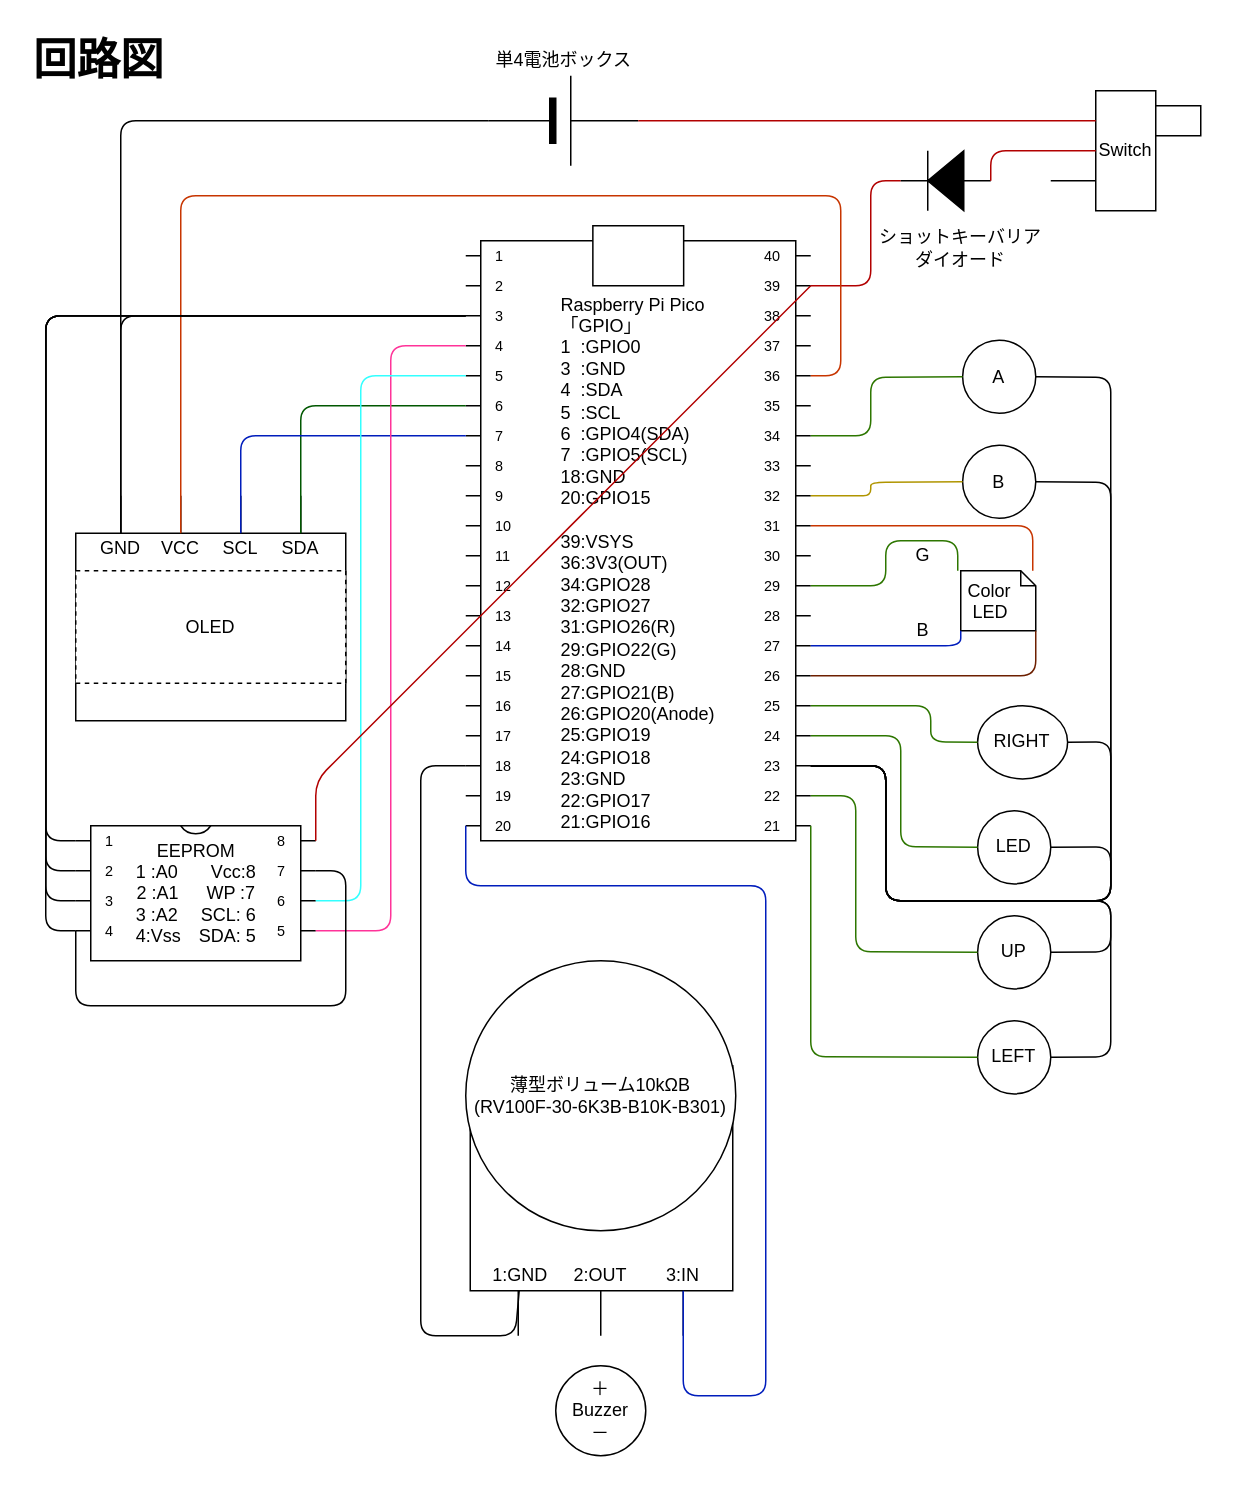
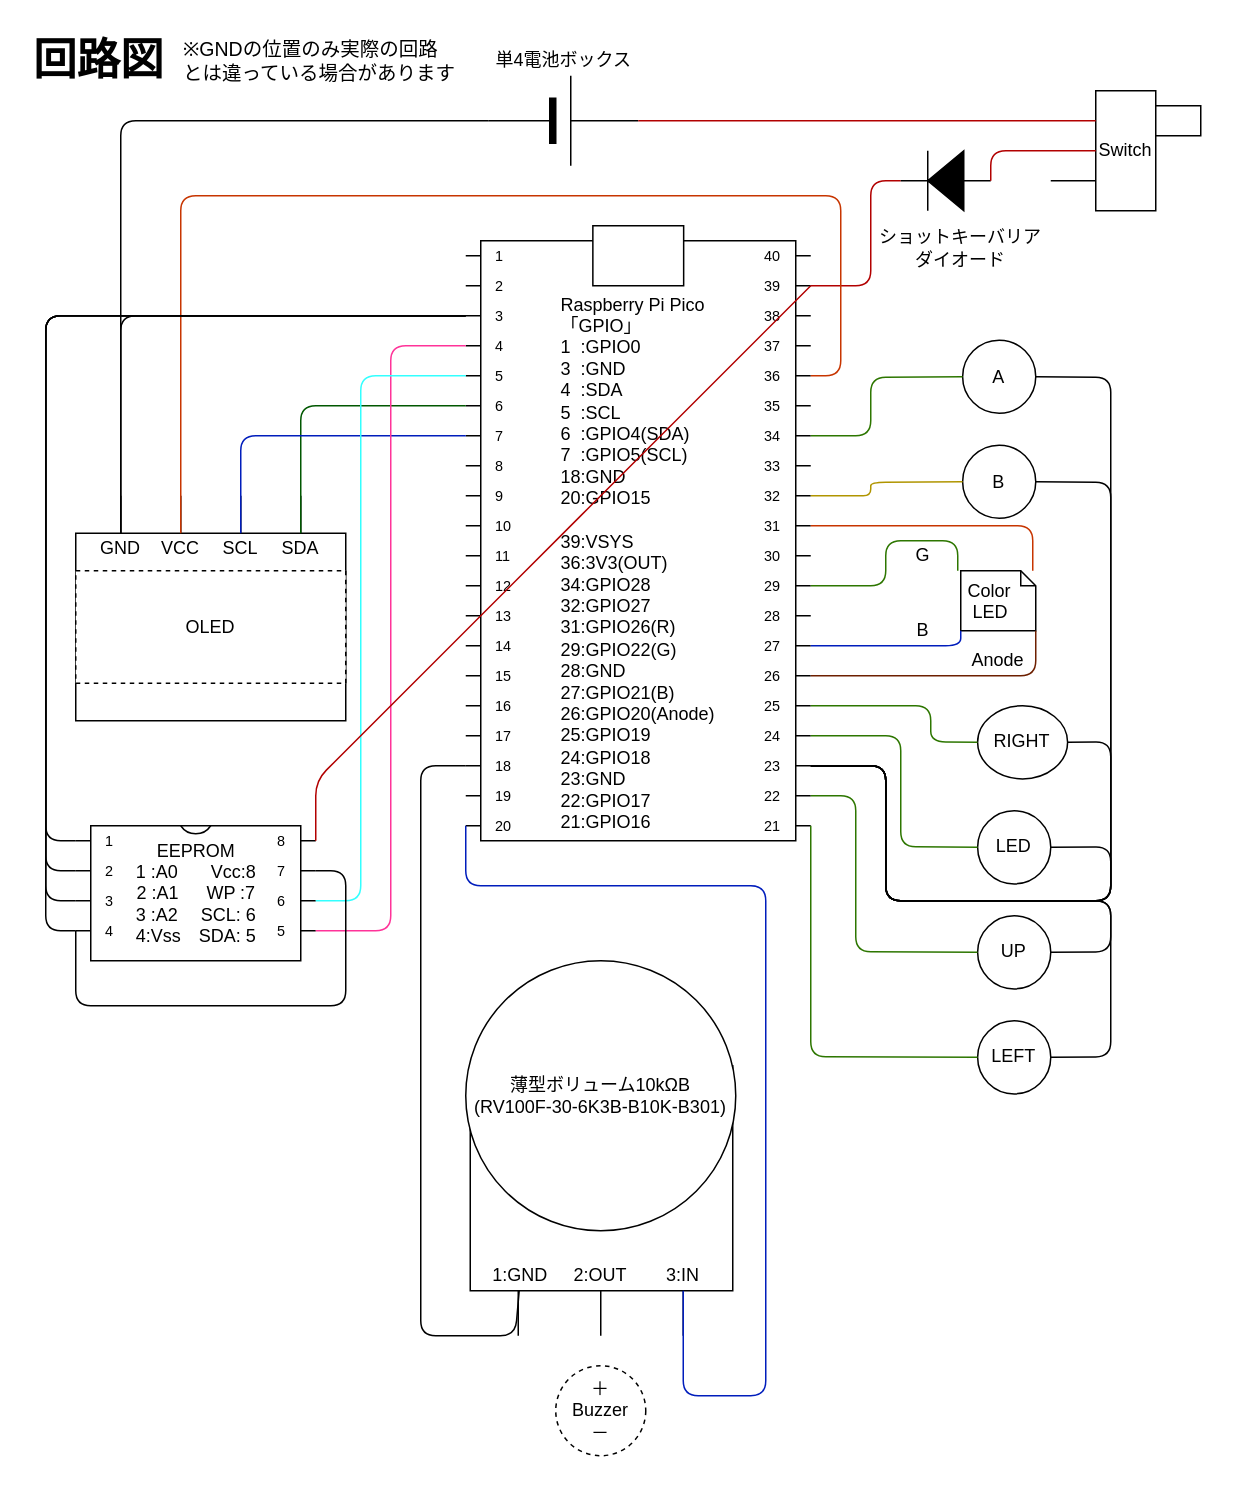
+ <mxCell id="85" value="&lt;span style=&quot;font-size: 13px;&quot;&gt;※GNDの位置のみ実際の回路&lt;br&gt;とは違っている場合があります&lt;/span&gt;" style="text;html=1;strokeColor=none;fillColor=none;align=left;verticalAlign=middle;whiteSpace=wrap;rounded=0;" parent="1" vertex="1"><mxGeometry x="120" width="190" height="40" as="geometry" y="20" /></mxCell>
+ <mxCell id="72" value="Anode" style="text;html=1;strokeColor=none;fillColor=none;align=center;verticalAlign=middle;whiteSpace=wrap;rounded=0;" parent="1" vertex="1"><mxGeometry x="640" y="430" width="50" height="20" as="geometry" /></mxCell>
- <mxCell id="2" value="＋&lt;br&gt;Buzzer&lt;br&gt;－" style="ellipse;whiteSpace=wrap;html=1;aspect=fixed;" parent="1" vertex="1"><mxGeometry x="370" y="910" width="60" height="60" as="geometry" /></mxCell>
+ <mxCell id="2" value="＋&lt;br&gt;Buzzer&lt;br&gt;－" style="ellipse;whiteSpace=wrap;html=1;aspect=fixed;dashed=1;" parent="1" vertex="1"><mxGeometry x="370" y="910" width="60" height="60" as="geometry" /></mxCell>
